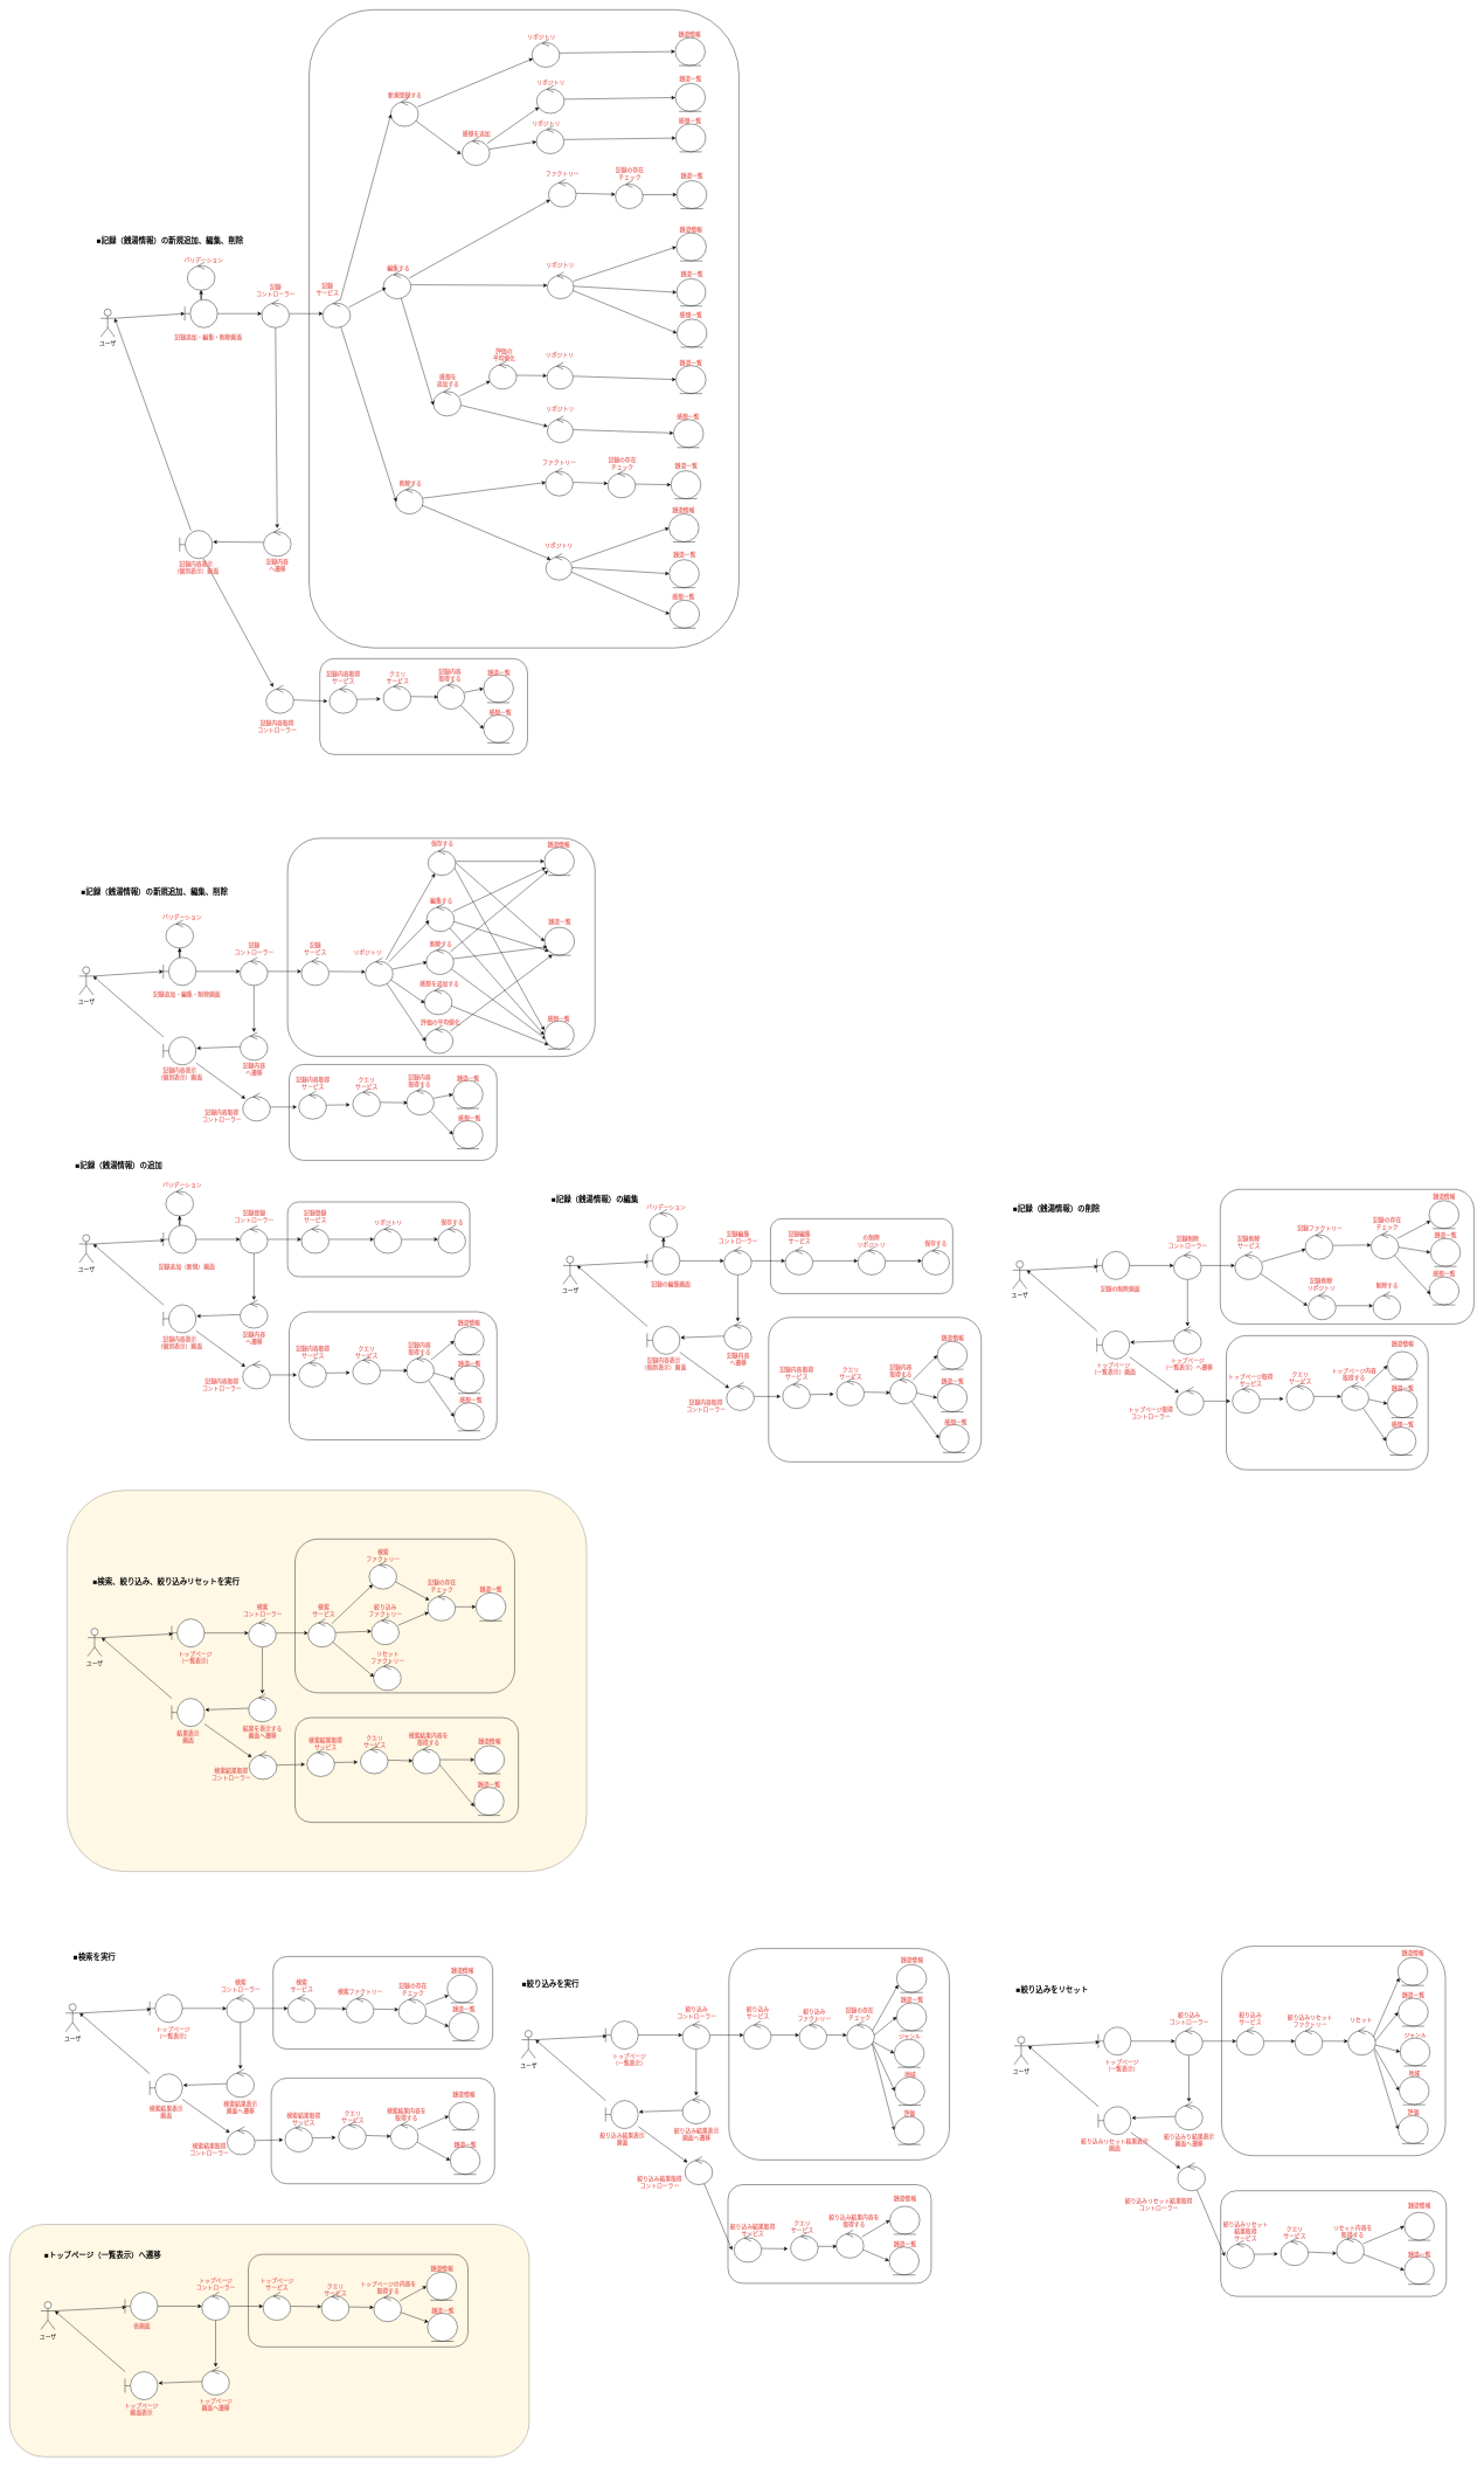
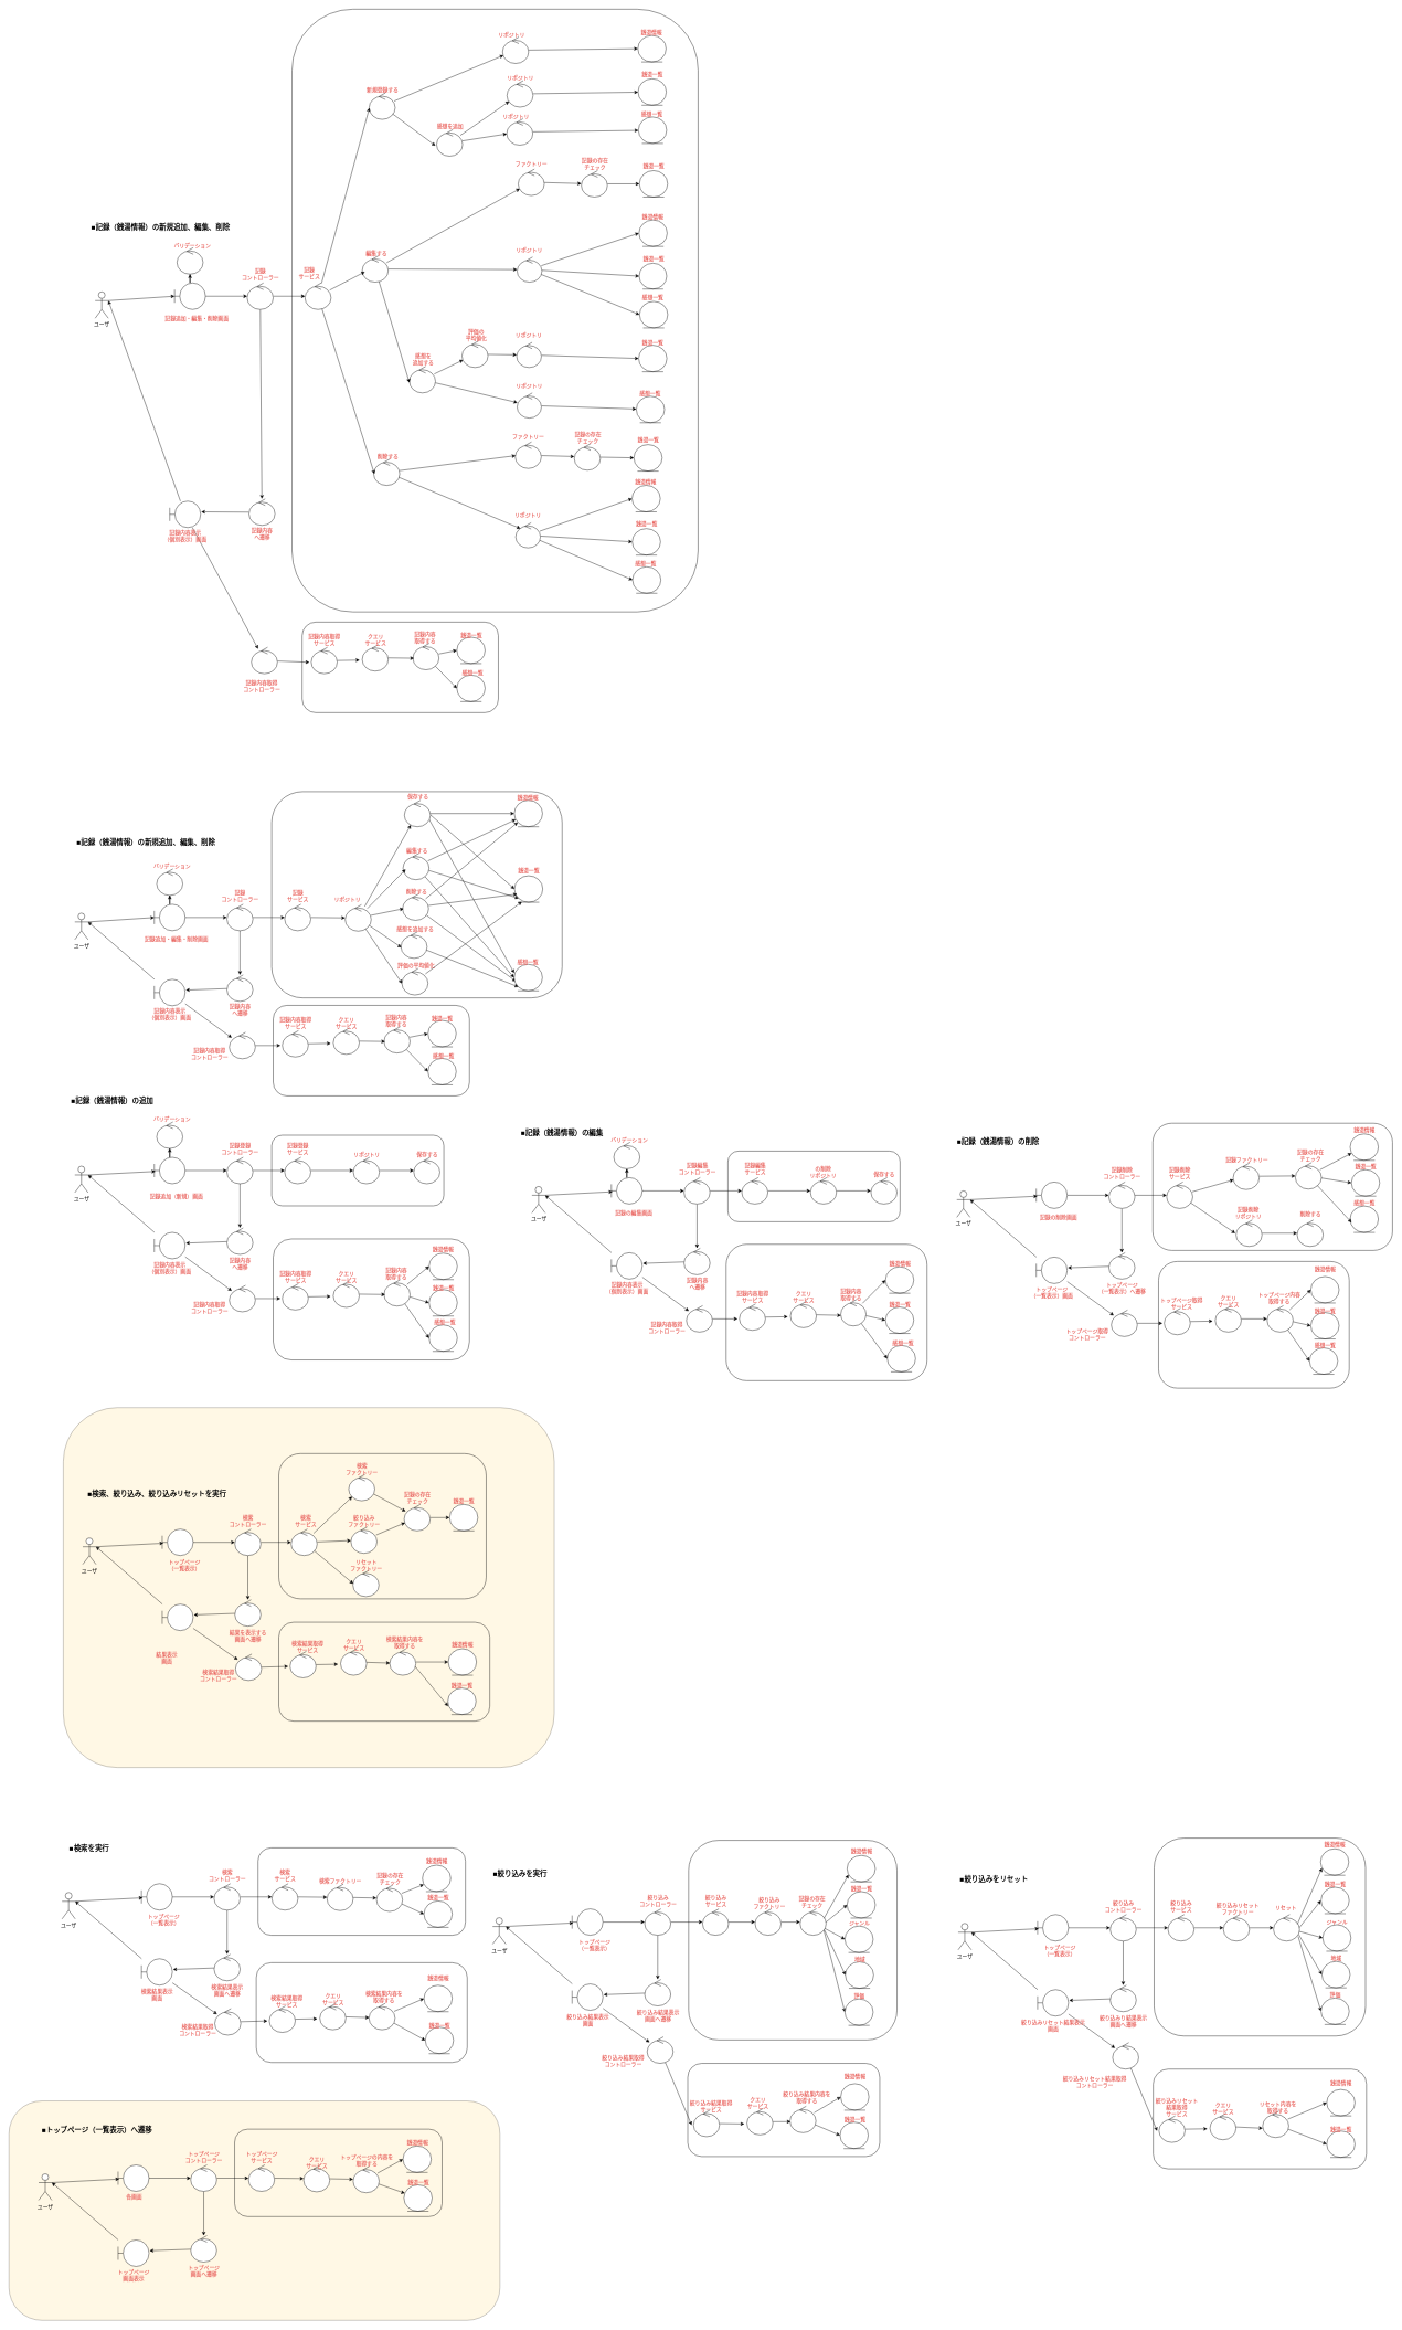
- <mxCell id="411" value="&lt;font color=&quot;#ea6b66&quot;&gt;&lt;b&gt;結果表示&lt;/b&gt;&lt;/font&gt;&lt;div&gt;&lt;font color=&quot;#ea6b66&quot;&gt;&lt;b&gt;画面&lt;/b&gt;&lt;/font&gt;&lt;/div&gt;" style="text;html=1;align=center;verticalAlign=middle;resizable=0;points=[];autosize=1;strokeColor=none;fillColor=none;" parent="1" vertex="1"><mxGeometry x="369" y="3692" width="66" height="41" as="geometry" /></mxCell>
+ <mxCell id="411" value="&lt;font color=&quot;#ea6b66&quot;&gt;&lt;b&gt;結果表示&lt;/b&gt;&lt;/font&gt;&lt;div&gt;&lt;font color=&quot;#ea6b66&quot;&gt;&lt;b&gt;画面&lt;/b&gt;&lt;/font&gt;&lt;/div&gt;" style="text;html=1;align=center;verticalAlign=middle;resizable=0;points=[];autosize=1;strokeColor=none;fillColor=none;" parent="1" vertex="1"><mxGeometry x="344" y="3732" width="66" height="41" as="geometry" /></mxCell>
